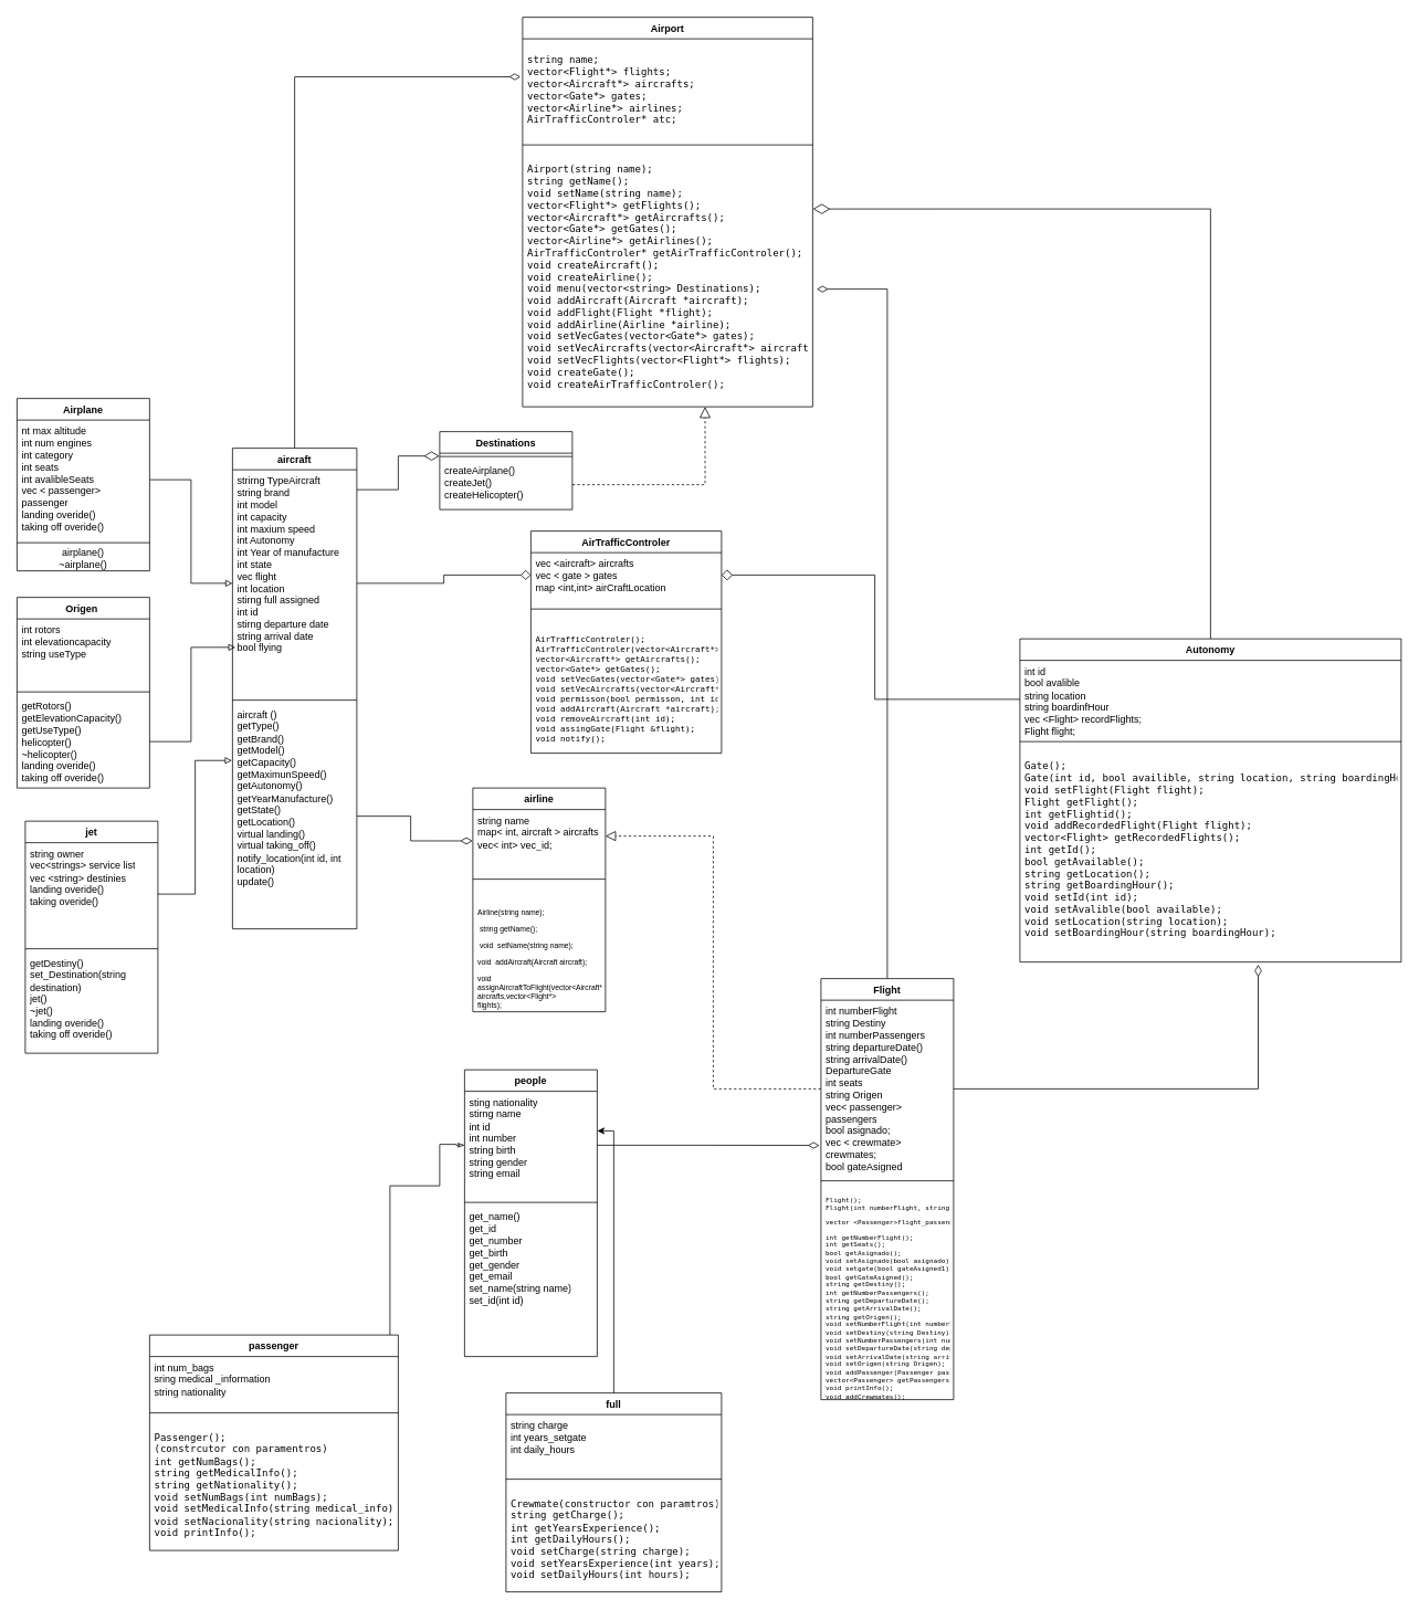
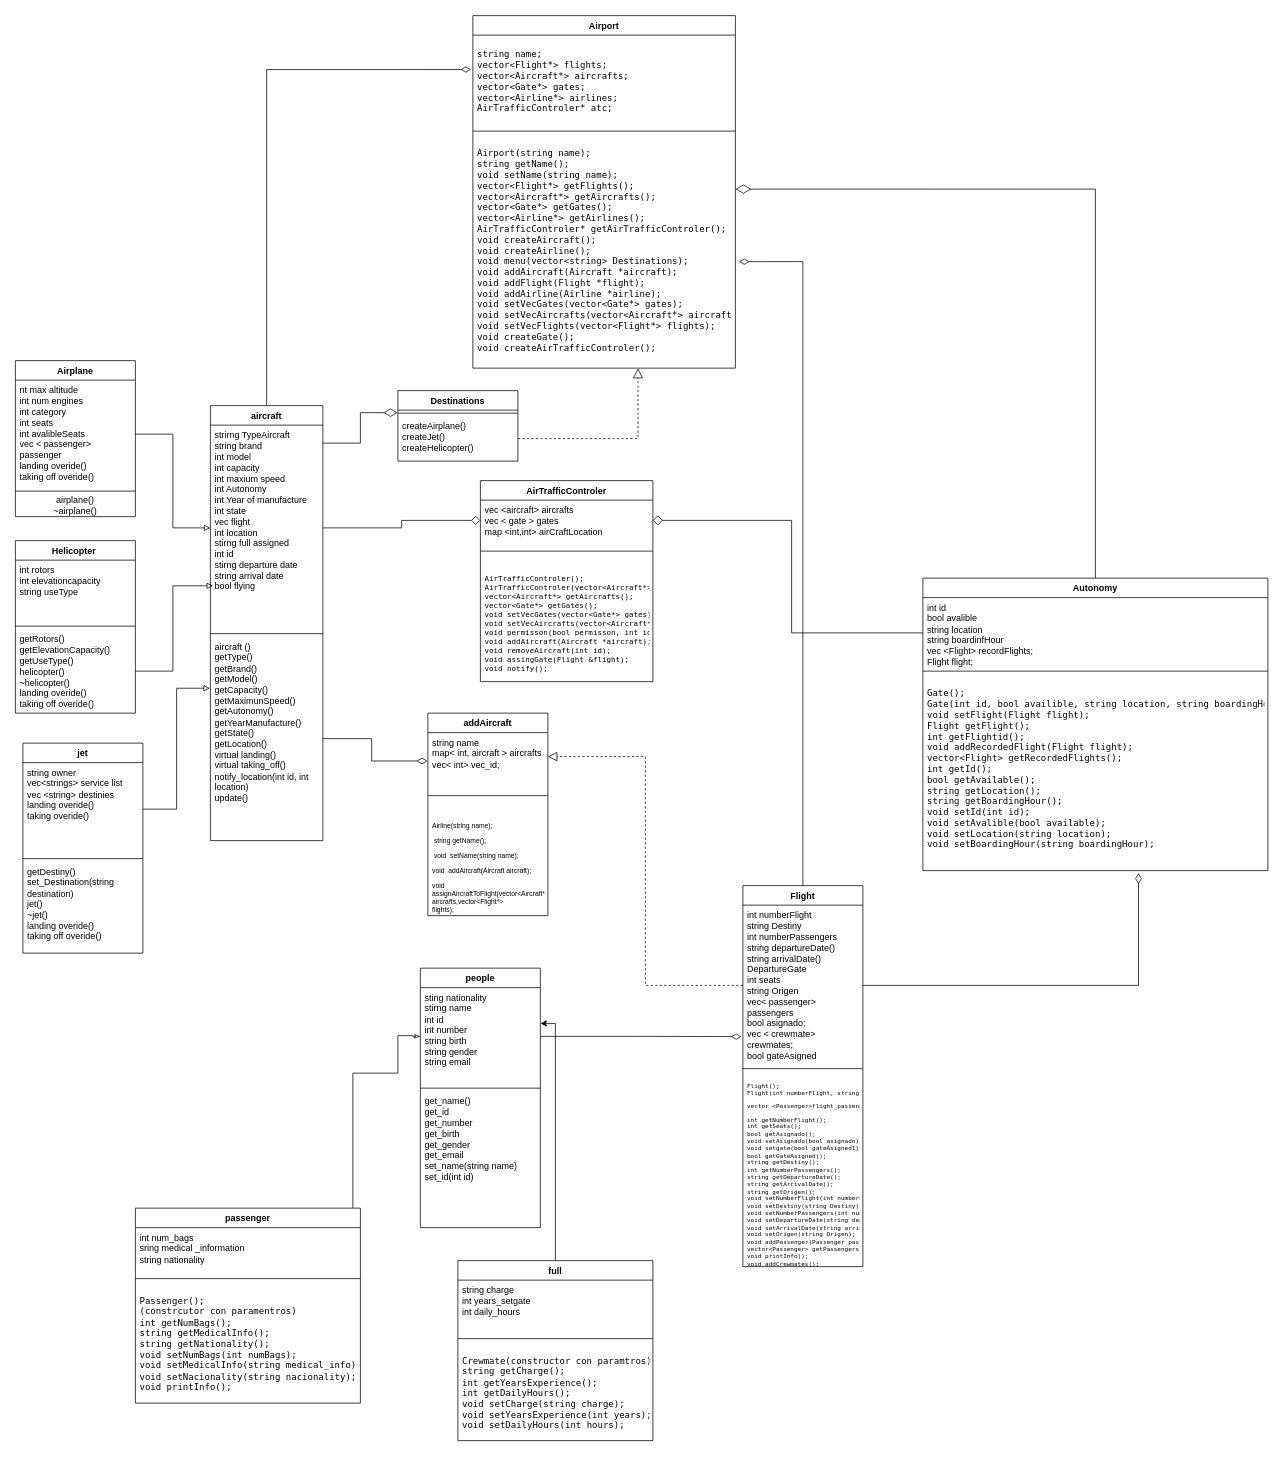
- <mxCell id="37" value="Origen&amp;nbsp;" style="swimlane;fontStyle=1;align=center;verticalAlign=top;childLayout=stackLayout;horizontal=1;startSize=26;horizontalStack=0;resizeParent=1;resizeParentMax=0;resizeLast=0;collapsible=1;marginBottom=0;whiteSpace=wrap;html=1;" parent="1" vertex="1"><mxGeometry x="20" y="720" width="160" height="230" as="geometry" /></mxCell>
+ <mxCell id="37" value="Helicopter&amp;nbsp;" style="swimlane;fontStyle=1;align=center;verticalAlign=top;childLayout=stackLayout;horizontal=1;startSize=26;horizontalStack=0;resizeParent=1;resizeParentMax=0;resizeLast=0;collapsible=1;marginBottom=0;whiteSpace=wrap;html=1;" parent="1" vertex="1"><mxGeometry x="20" y="720" width="160" height="230" as="geometry" /></mxCell>
- <mxCell id="20" value="airline" style="swimlane;fontStyle=1;align=center;verticalAlign=top;childLayout=stackLayout;horizontal=1;startSize=26;horizontalStack=0;resizeParent=1;resizeParentMax=0;resizeLast=0;collapsible=1;marginBottom=0;whiteSpace=wrap;html=1;" parent="1" vertex="1"><mxGeometry x="570" y="950" width="160" height="270" as="geometry" /></mxCell>
+ <mxCell id="20" value="addAircraft" style="swimlane;fontStyle=1;align=center;verticalAlign=top;childLayout=stackLayout;horizontal=1;startSize=26;horizontalStack=0;resizeParent=1;resizeParentMax=0;resizeLast=0;collapsible=1;marginBottom=0;whiteSpace=wrap;html=1;" parent="1" vertex="1"><mxGeometry x="570" y="950" width="160" height="270" as="geometry" /></mxCell>
